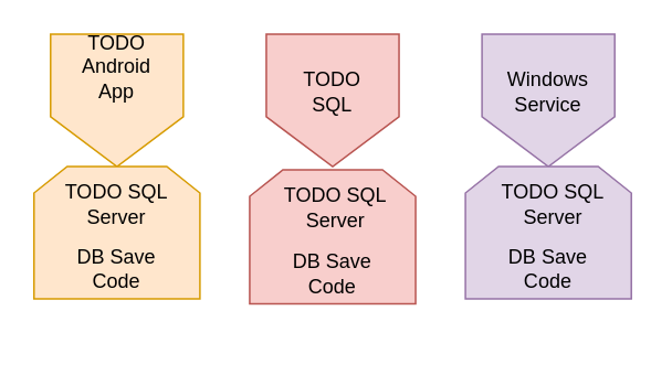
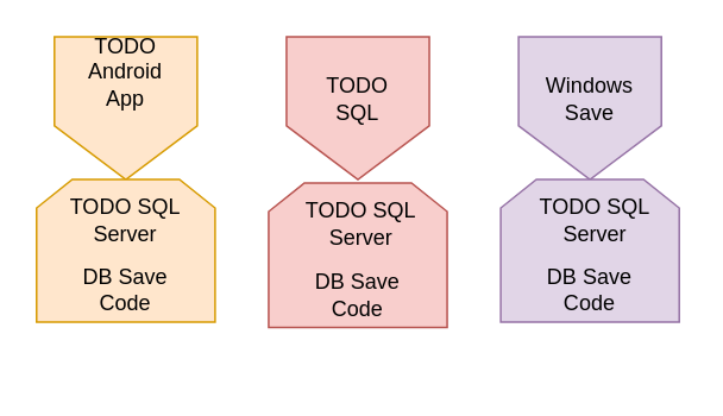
- <mxCell id="10" value="Windows Service" style="text;html=1;strokeColor=none;fillColor=none;align=center;verticalAlign=middle;whiteSpace=wrap;rounded=0;" vertex="1" parent="1"><mxGeometry x="300" y="40" width="60" height="30" as="geometry" /></mxCell>
+ <mxCell id="10" value="Windows Save" style="text;html=1;strokeColor=none;fillColor=none;align=center;verticalAlign=middle;whiteSpace=wrap;rounded=0;" vertex="1" parent="1"><mxGeometry x="300" y="40" width="60" height="30" as="geometry" /></mxCell>
